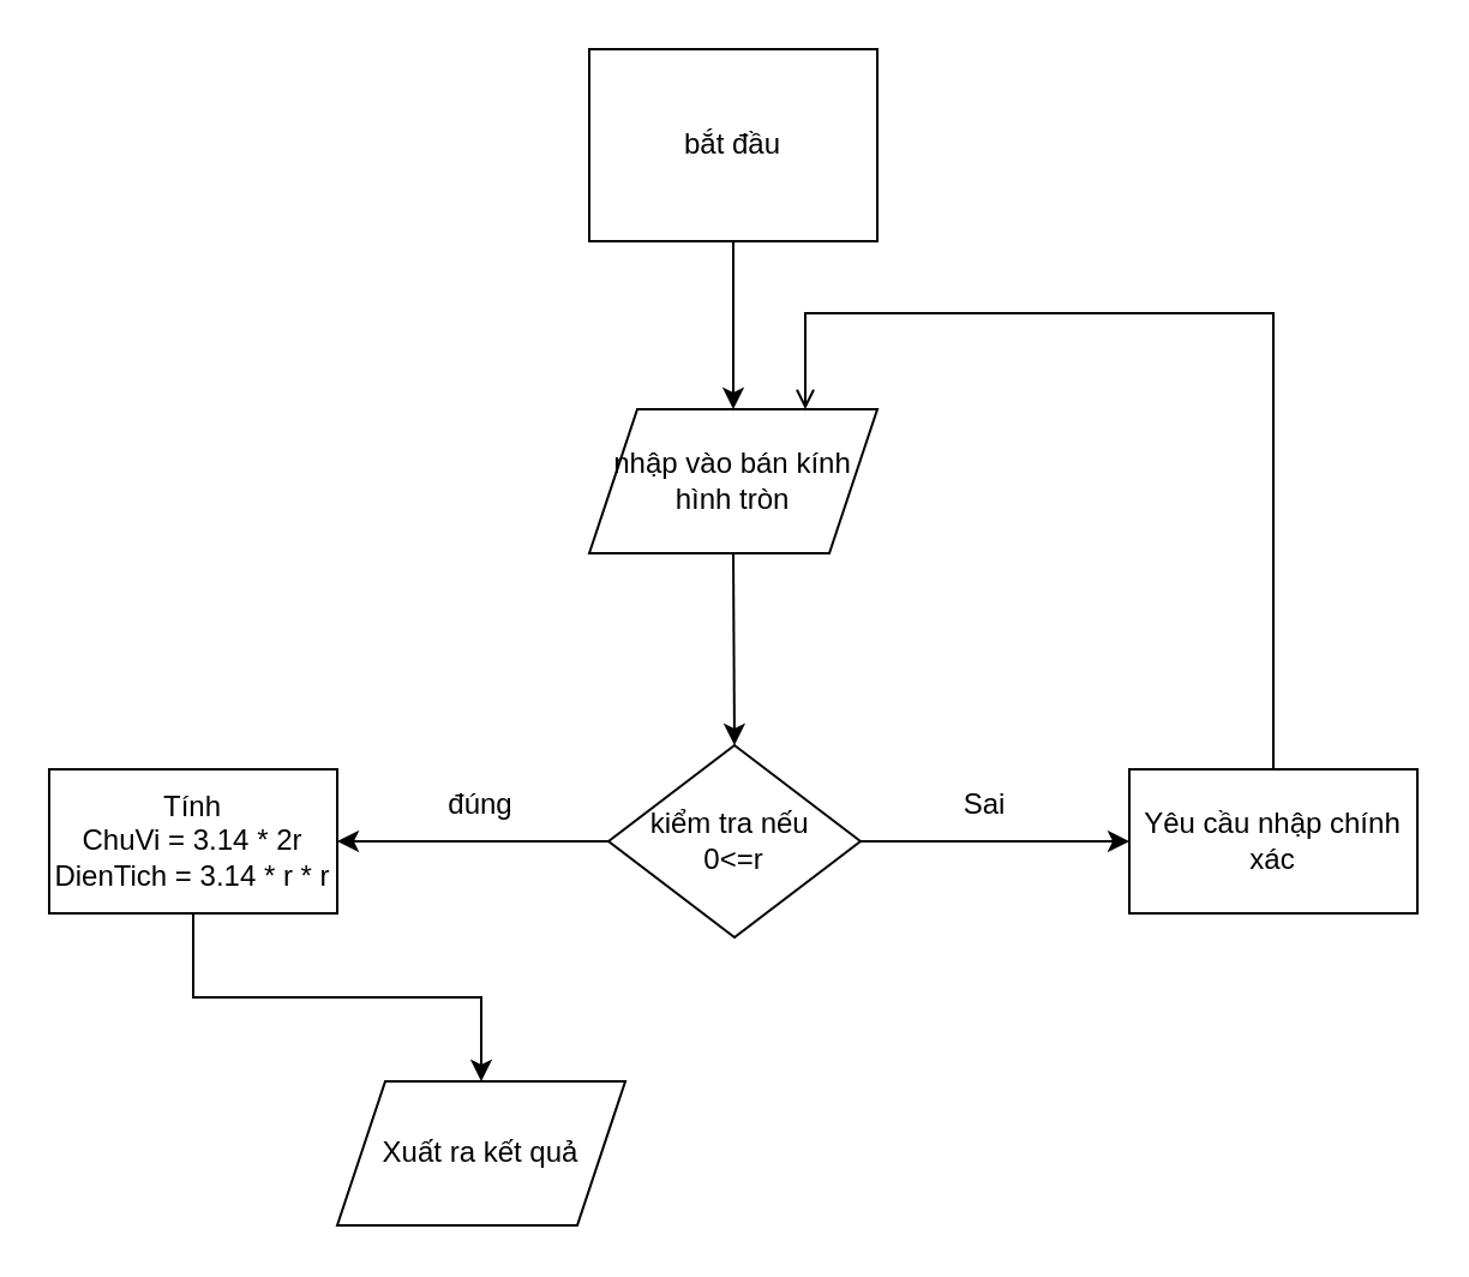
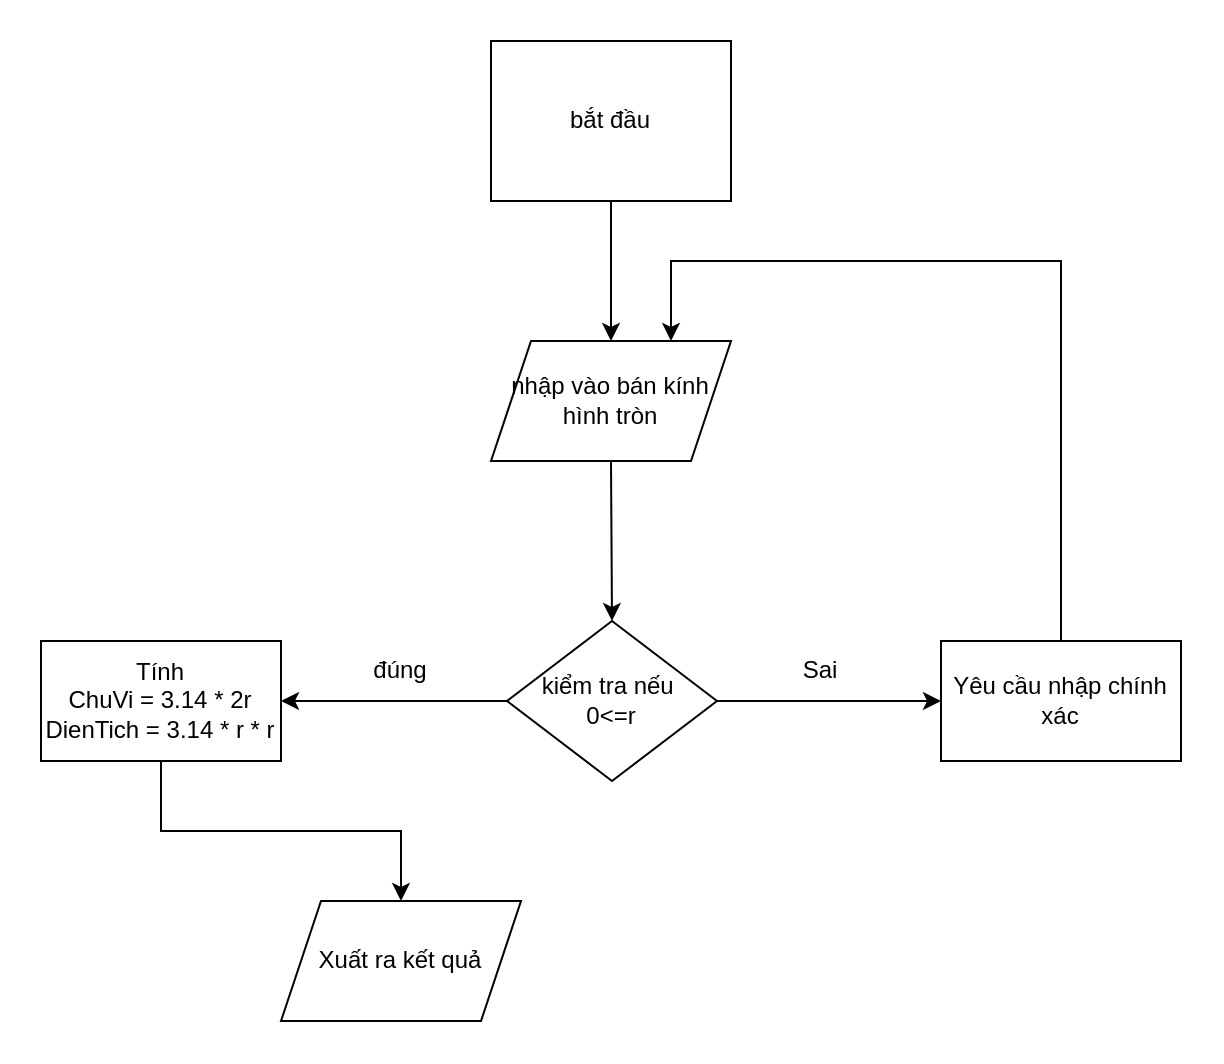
- <mxCell id="12" style="edgeStyle=orthogonalEdgeStyle;rounded=0;orthogonalLoop=1;jettySize=auto;html=1;entryX=0.75;entryY=0;entryDx=0;entryDy=0;endArrow=open;" edge="1" parent="1" source="13" target="10"><mxGeometry relative="1" as="geometry"><mxPoint x="330" y="130" as="targetPoint" /><Array as="points"><mxPoint x="530" y="130" /><mxPoint x="335" y="130" /></Array></mxGeometry></mxCell>
+ <mxCell id="12" style="edgeStyle=orthogonalEdgeStyle;rounded=0;orthogonalLoop=1;jettySize=auto;html=1;entryX=0.75;entryY=0;entryDx=0;entryDy=0;" edge="1" parent="1" source="13" target="10"><mxGeometry relative="1" as="geometry"><mxPoint x="330" y="130" as="targetPoint" /><Array as="points"><mxPoint x="530" y="130" /><mxPoint x="335" y="130" /></Array></mxGeometry></mxCell>
